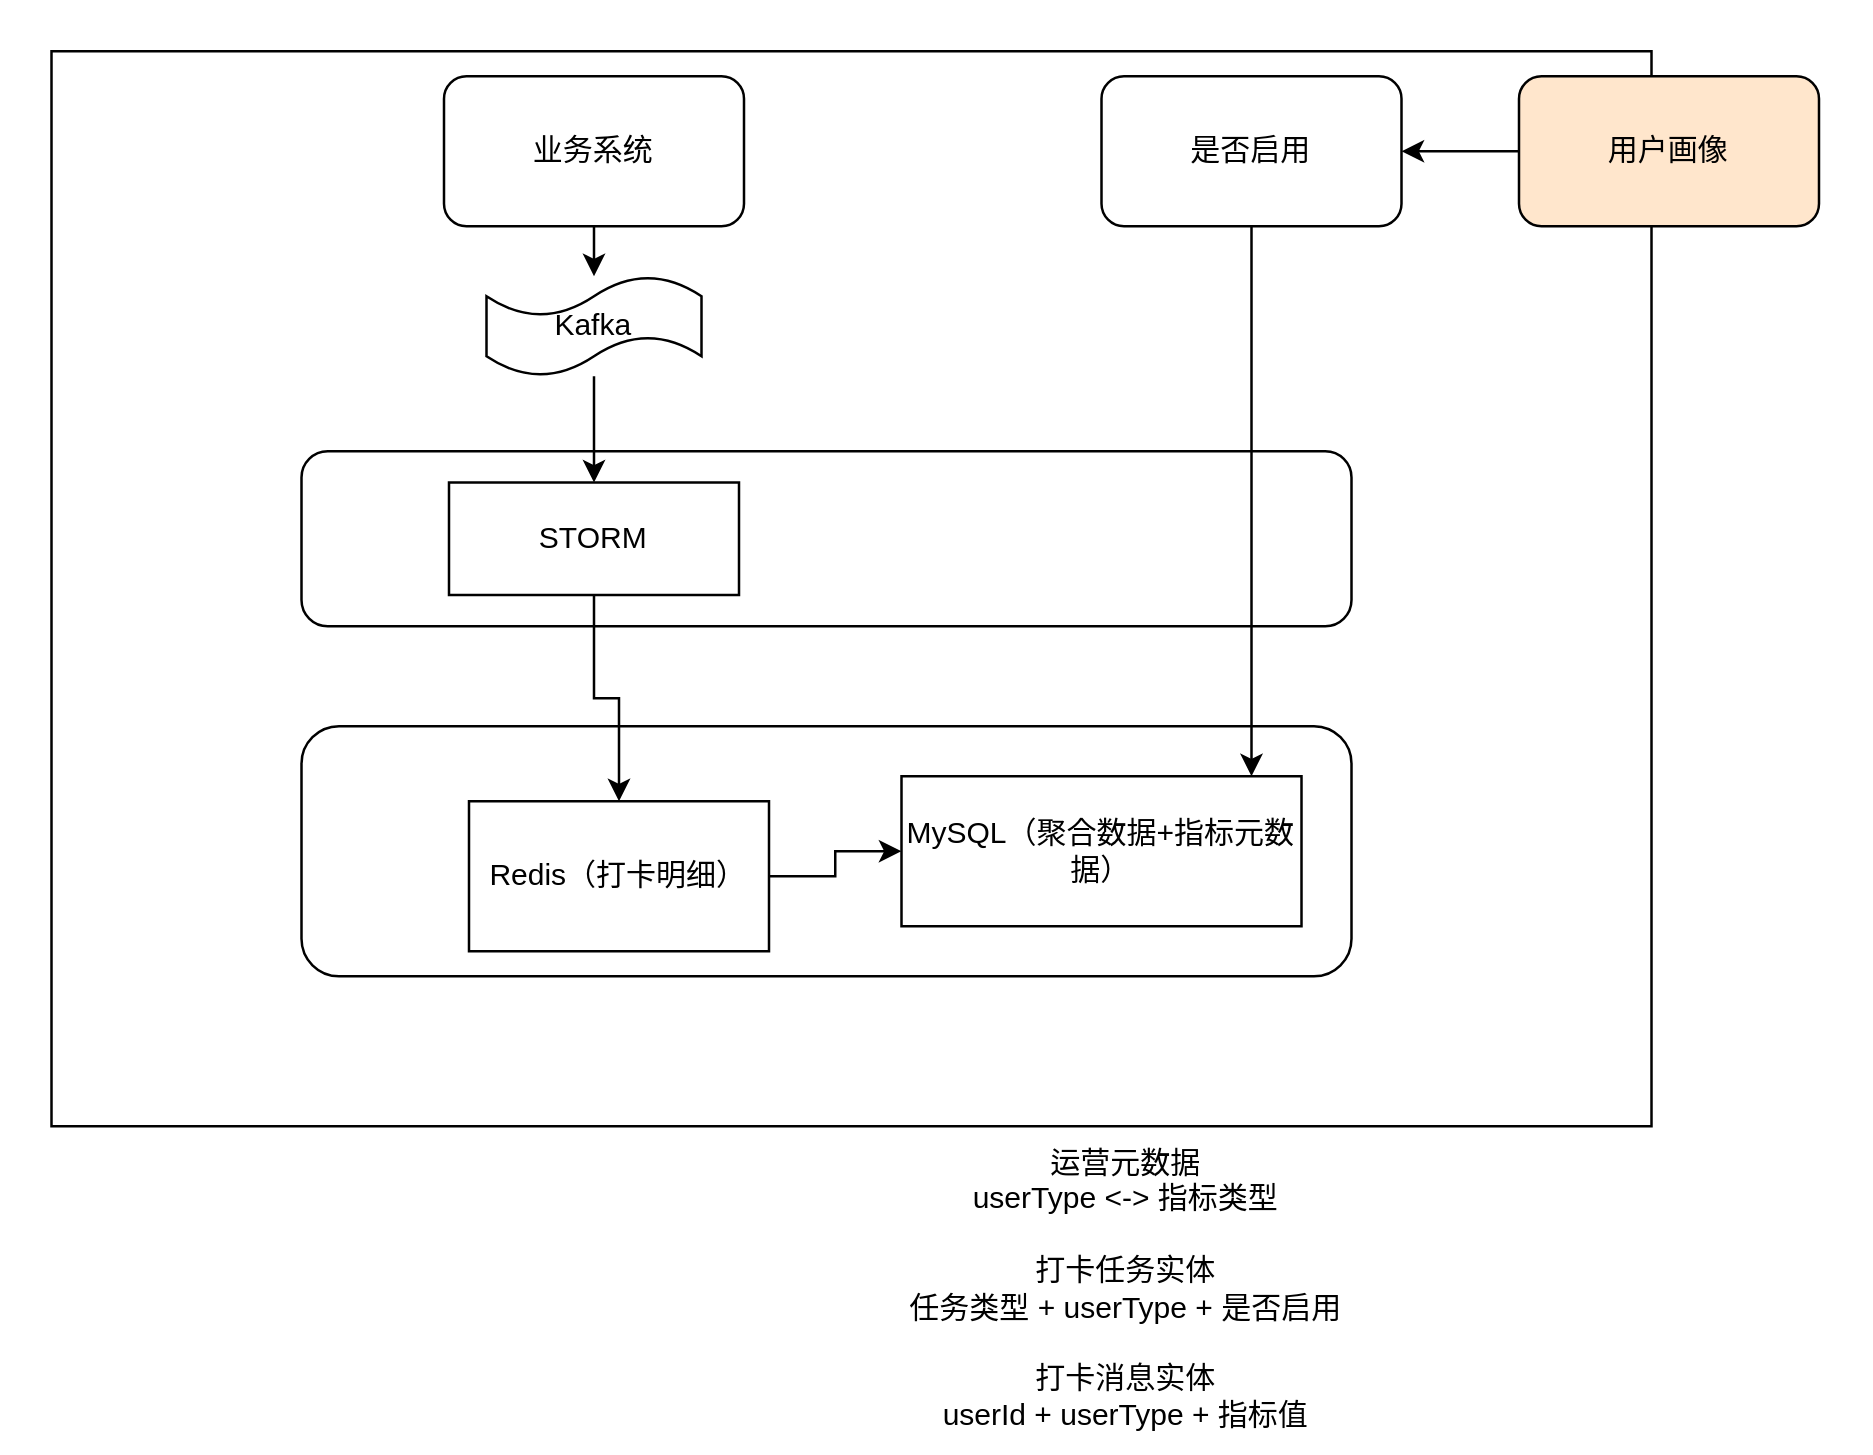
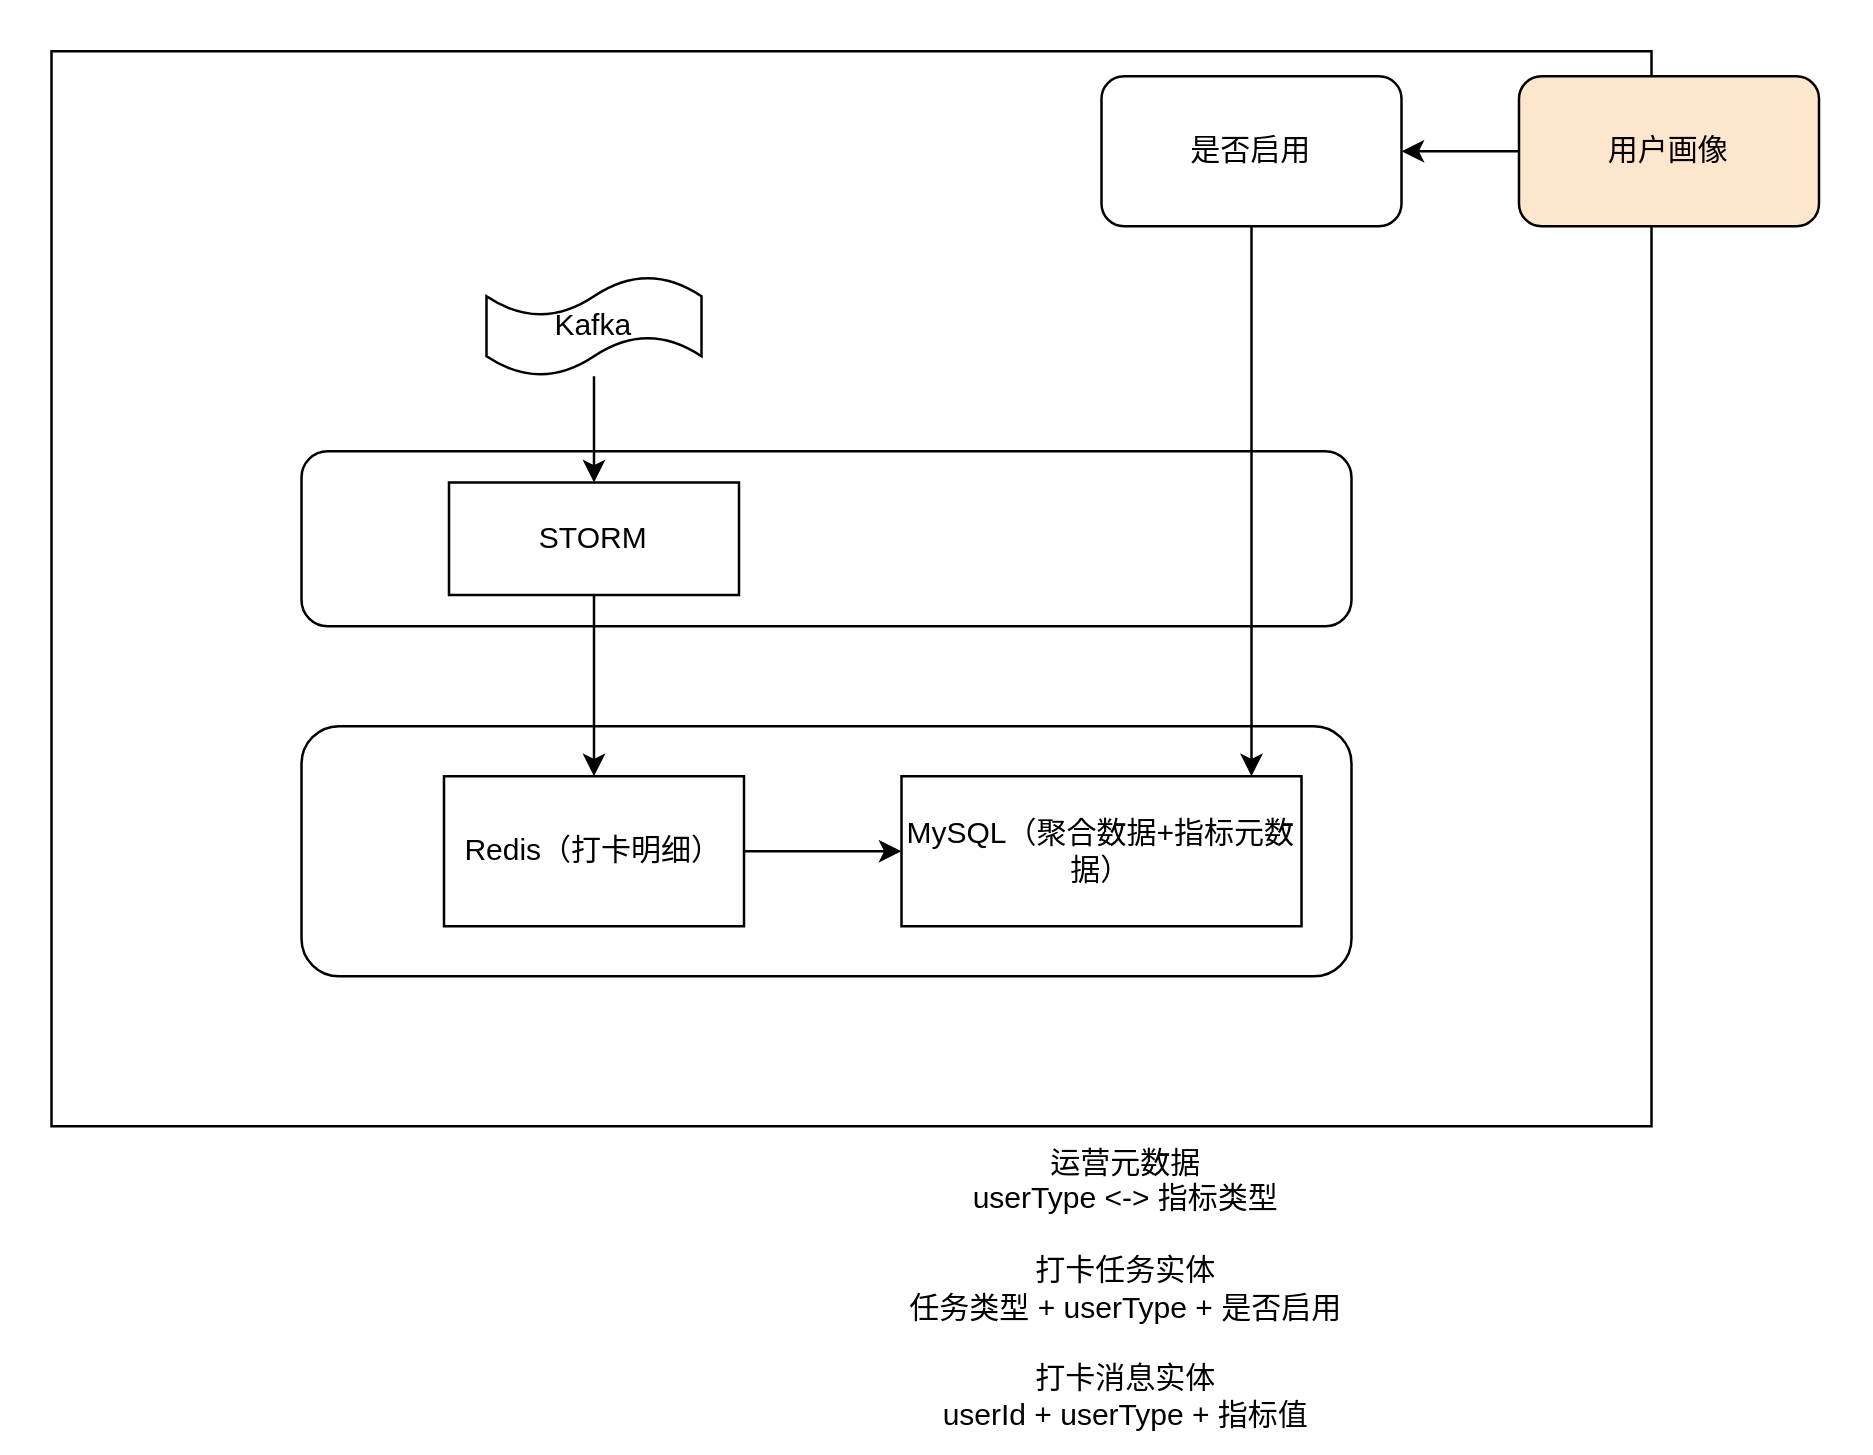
- <mxCell id="13" value="业务系统" style="rounded=1;whiteSpace=wrap;html=1;" vertex="1" parent="1"><mxGeometry x="177" y="30" width="120" height="60" as="geometry" /></mxCell>
- <mxCell id="16" value="" style="endArrow=classic;html=1;rounded=0;exitX=0.5;exitY=1;exitDx=0;exitDy=0;" edge="1" parent="1" source="13" target="15"><mxGeometry width="50" height="50" relative="1" as="geometry"><mxPoint x="290" y="340" as="sourcePoint" /><mxPoint x="340" y="290" as="targetPoint" /></mxGeometry></mxCell>
- <mxCell id="6" value="Redis（打卡明细）" style="rounded=0;whiteSpace=wrap;html=1;" vertex="1" parent="1"><mxGeometry x="187" y="320" width="120" height="60" as="geometry" /></mxCell>
+ <mxCell id="6" value="Redis（打卡明细）" style="rounded=0;whiteSpace=wrap;html=1;" vertex="1" parent="1"><mxGeometry x="177" y="310" width="120" height="60" as="geometry" /></mxCell>
